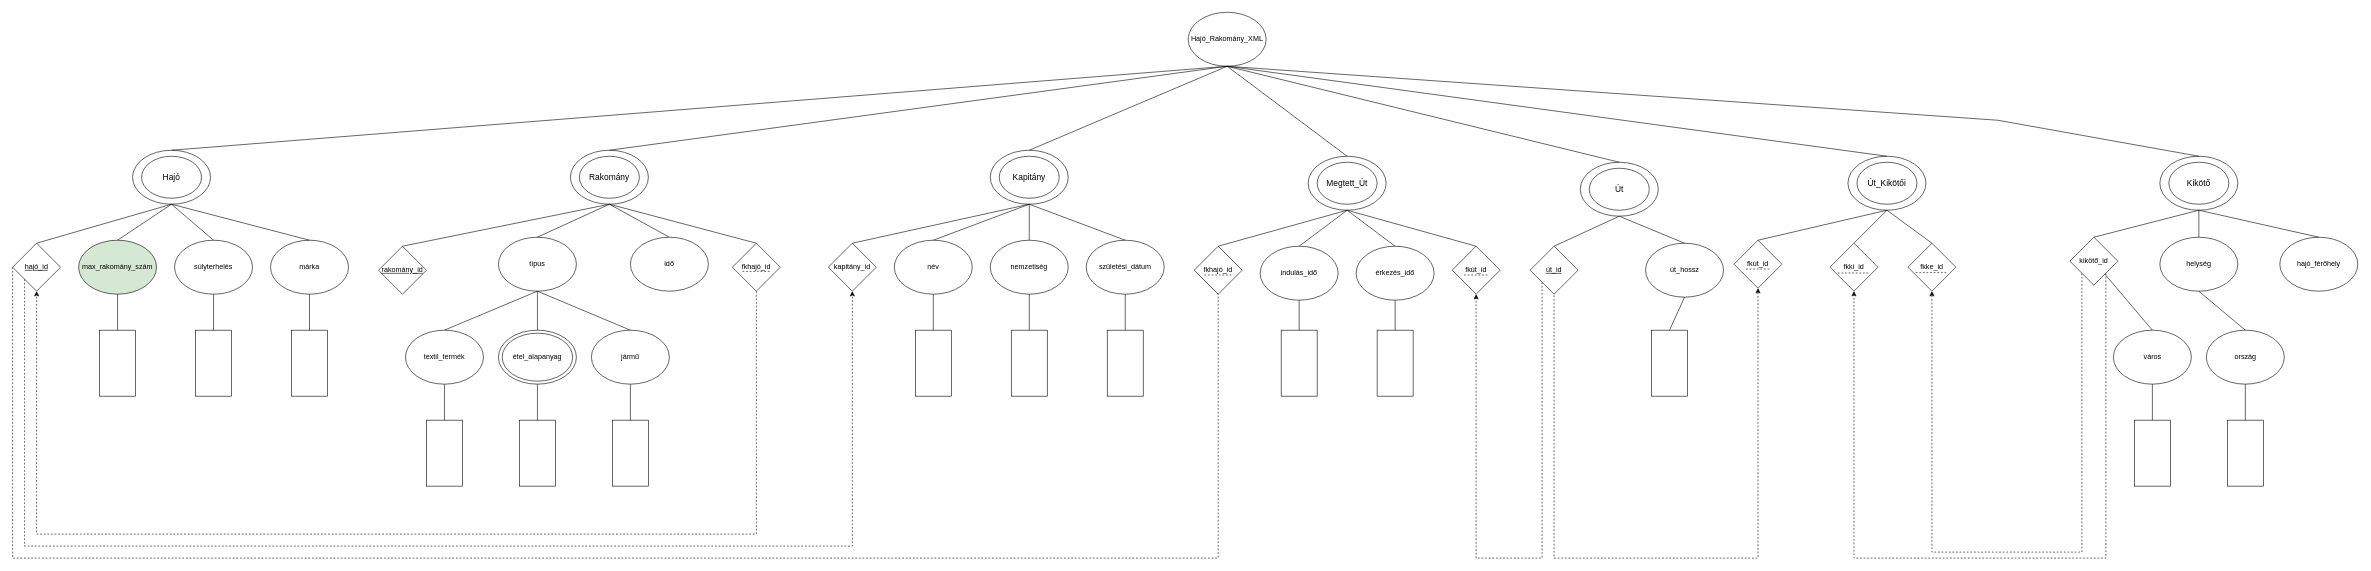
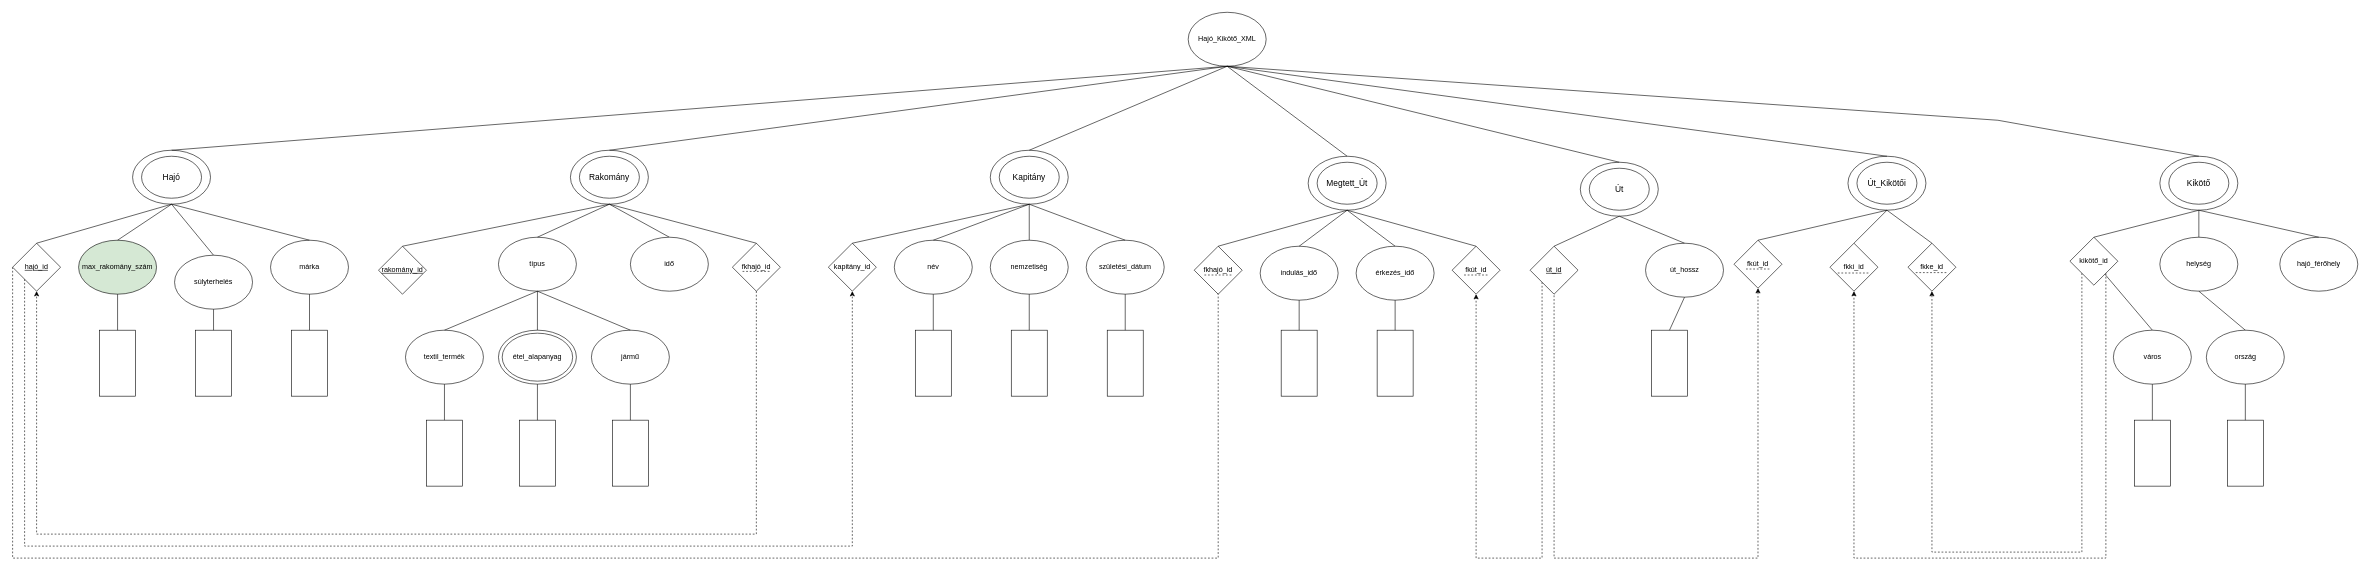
- <mxCell id="2" value="Hajó_Rakomány_XML" style="ellipse;whiteSpace=wrap;html=1;" parent="1" vertex="1"><mxGeometry x="1980" y="20" width="130" height="90" as="geometry" /></mxCell>
+ <mxCell id="2" value="Hajó_Kikötő_XML" style="ellipse;whiteSpace=wrap;html=1;" parent="1" vertex="1"><mxGeometry x="1980" y="20" width="130" height="90" as="geometry" /></mxCell>
- <mxCell id="26" value="súlyterhelés" style="ellipse;whiteSpace=wrap;html=1;" parent="1" vertex="1"><mxGeometry x="290" y="400" width="130" height="90" as="geometry" /></mxCell>
+ <mxCell id="26" value="súlyterhelés" style="ellipse;whiteSpace=wrap;html=1;" parent="1" vertex="1"><mxGeometry x="290" y="425" width="130" height="90" as="geometry" /></mxCell>
